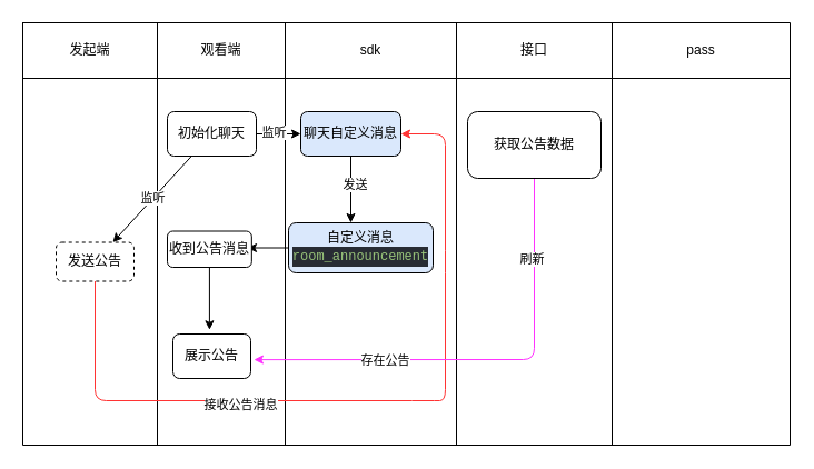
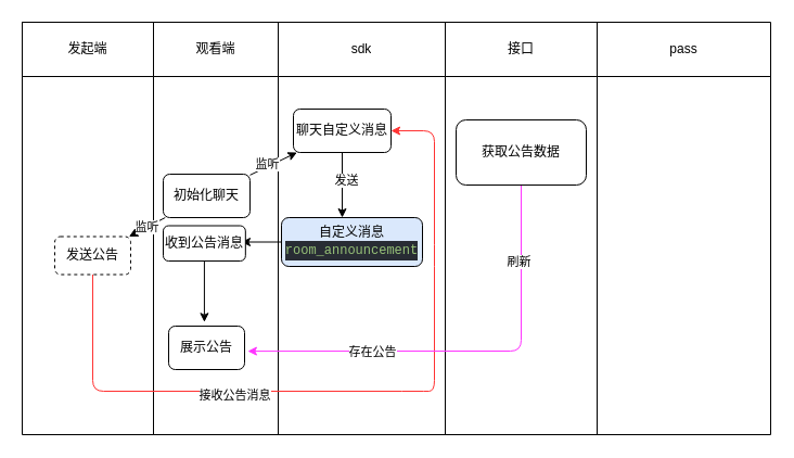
- <mxCell id="21" value="初始化聊天" style="rounded=1;whiteSpace=wrap;html=1;shadow=0;" parent="1" vertex="1"><mxGeometry x="150" y="100" width="80" height="40" as="geometry" /></mxCell>
+ <mxCell id="21" value="初始化聊天" style="rounded=1;whiteSpace=wrap;html=1;shadow=0;" parent="1" vertex="1"><mxGeometry x="150" y="160" width="80" height="40" as="geometry" /></mxCell>
- <mxCell id="24" value="聊天自定义消息" style="rounded=1;whiteSpace=wrap;html=1;shadow=0;fillColor=#dae8fc;" parent="1" vertex="1"><mxGeometry x="270" y="100" width="90" height="40" as="geometry" /></mxCell>
+ <mxCell id="24" value="聊天自定义消息" style="rounded=1;whiteSpace=wrap;html=1;shadow=0;" parent="1" vertex="1"><mxGeometry x="270" y="100" width="90" height="40" as="geometry" /></mxCell>
- <mxCell id="32" value="获取公告数据" style="rounded=1;whiteSpace=wrap;html=1;shadow=0;" parent="1" vertex="1"><mxGeometry x="420" y="100" width="120" height="60" as="geometry" /></mxCell>
+ <mxCell id="32" value="获取公告数据" style="rounded=1;whiteSpace=wrap;html=1;shadow=0;" parent="1" vertex="1"><mxGeometry x="420" y="110" width="120" height="60" as="geometry" /></mxCell>
